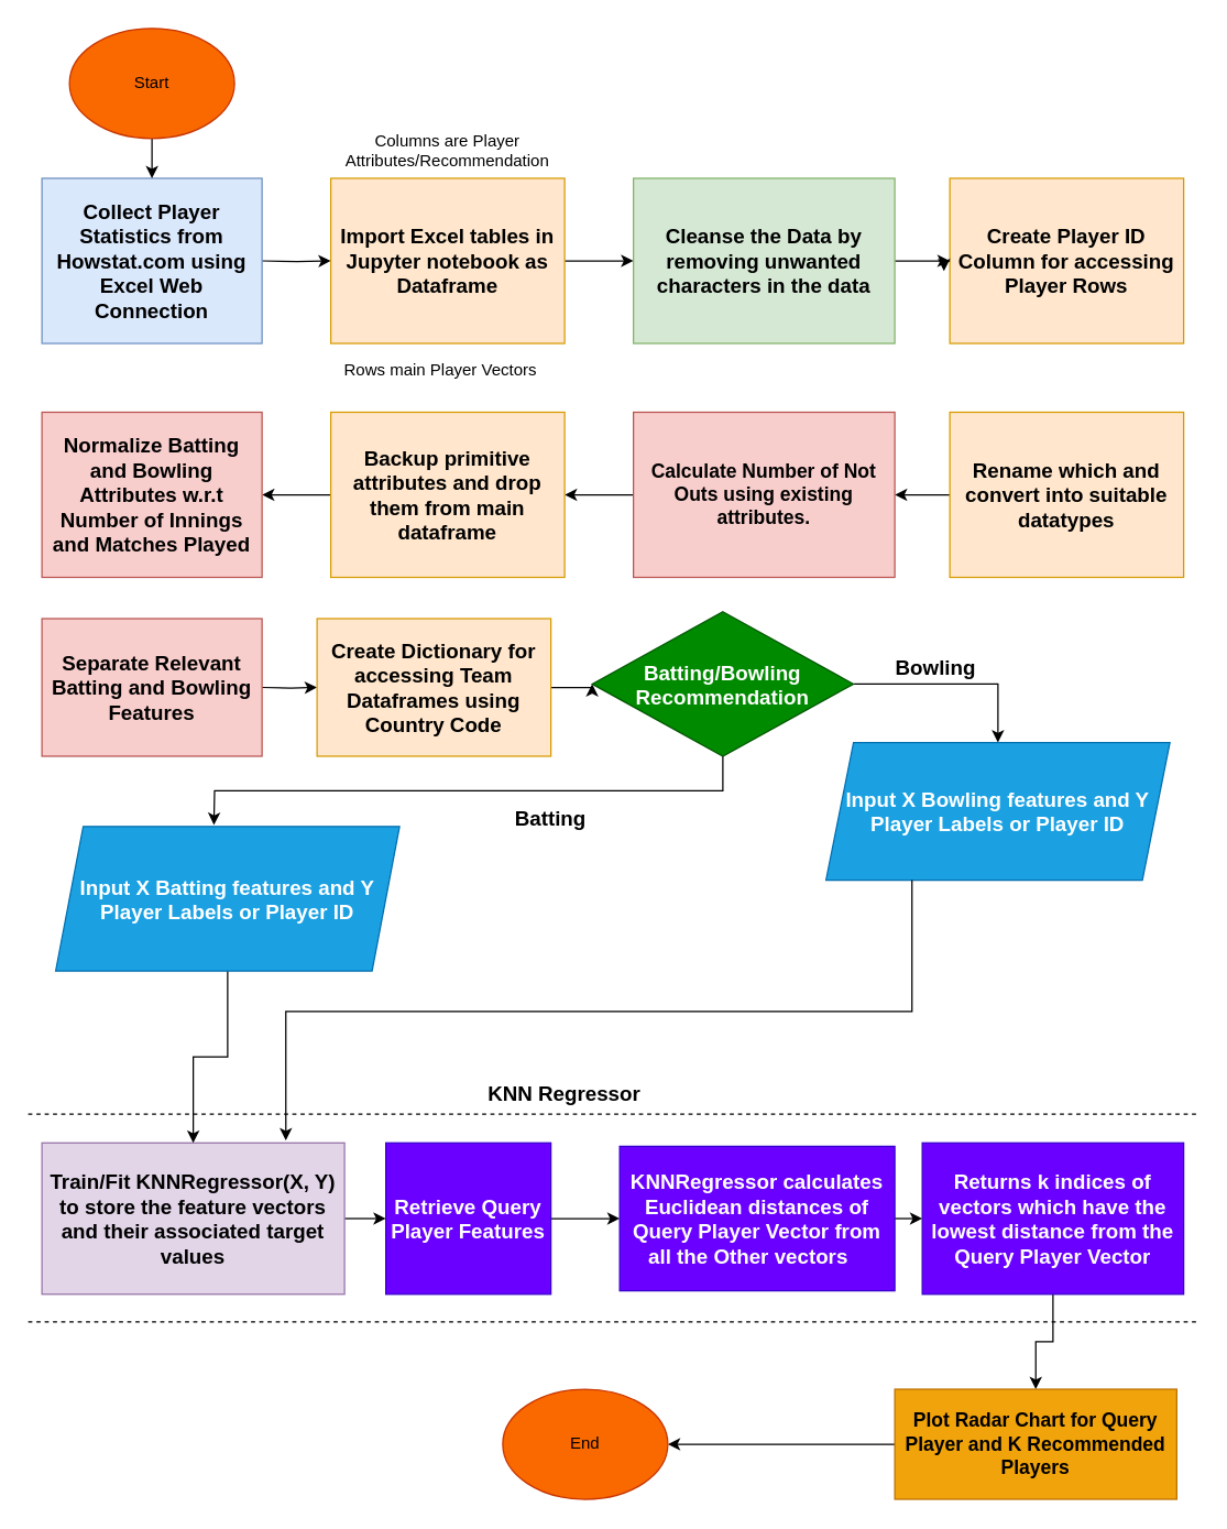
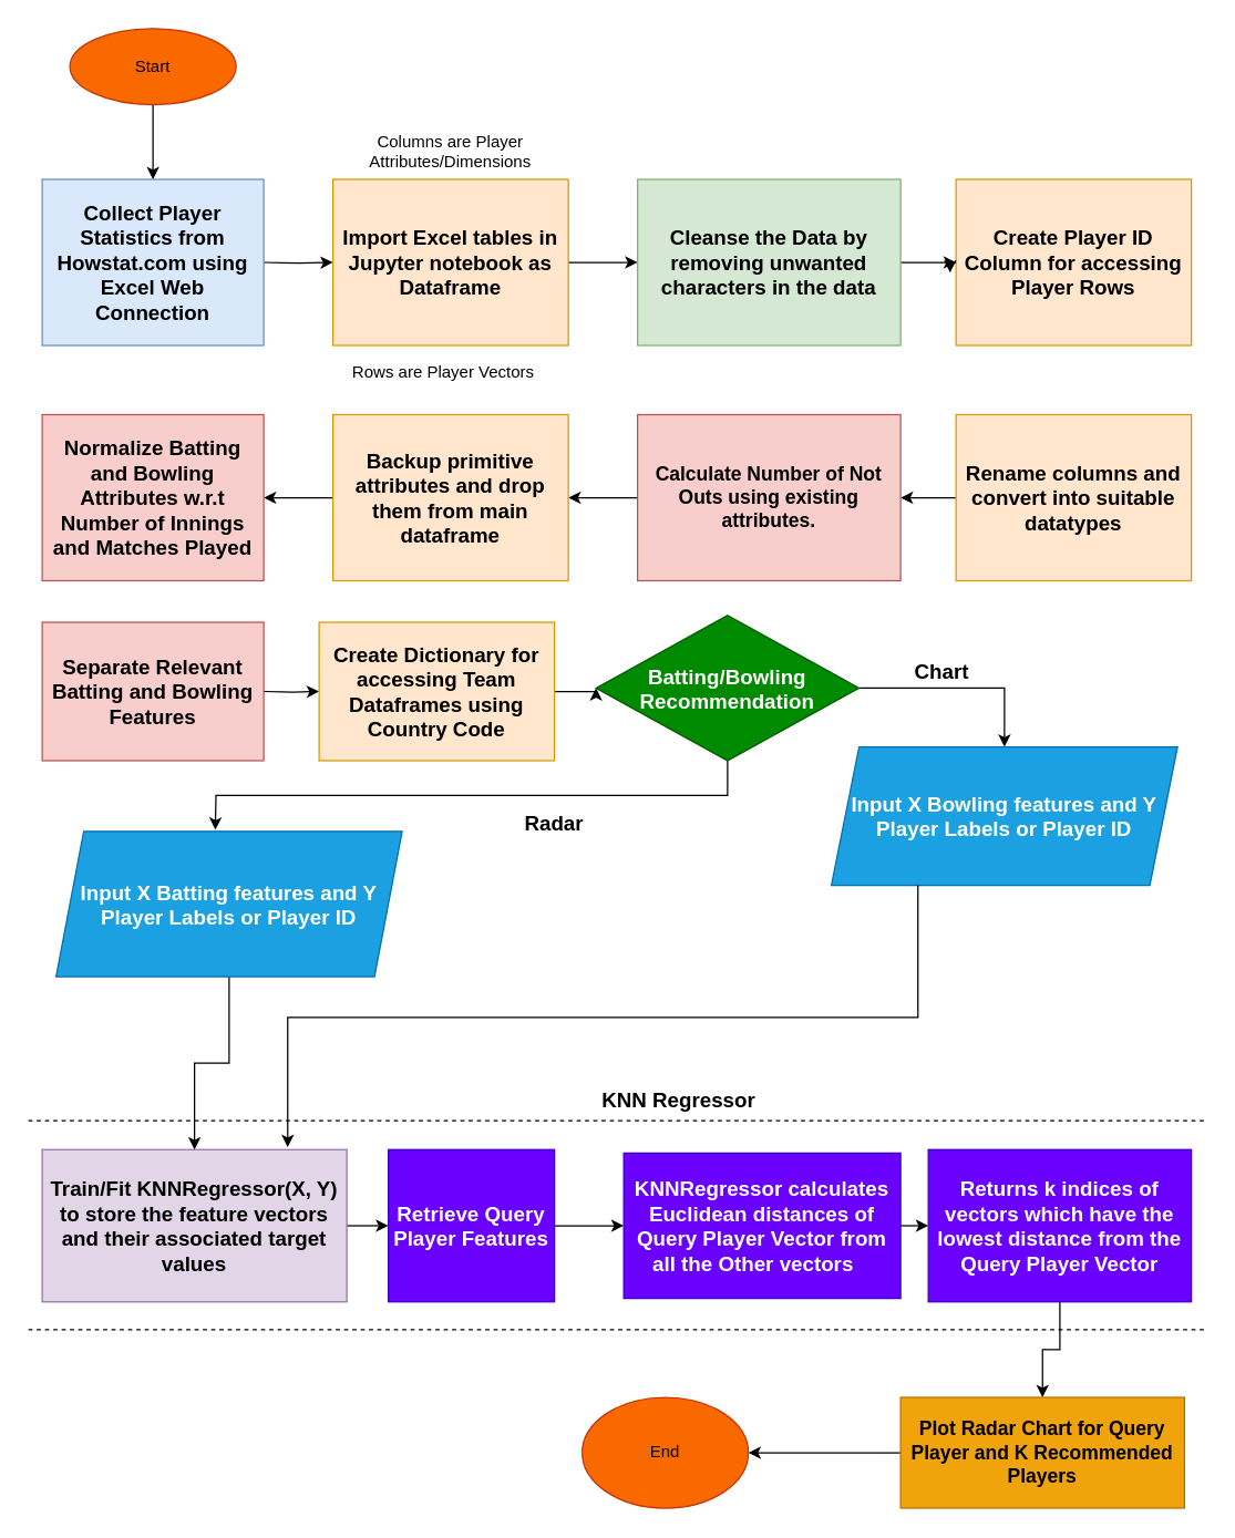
- <mxCell id="47" value="Start" style="ellipse;whiteSpace=wrap;html=1;fillColor=#fa6800;fontColor=#000000;strokeColor=#C73500;" vertex="1" parent="1"><mxGeometry x="50" y="20" width="120" height="80" as="geometry" /></mxCell>
+ <mxCell id="47" value="Start" style="ellipse;whiteSpace=wrap;html=1;fillColor=#fa6800;fontColor=#000000;strokeColor=#C73500;" vertex="1" parent="1"><mxGeometry x="50" y="20" width="120" height="55" as="geometry" /></mxCell>
- <mxCell id="12" value="Columns are Player Attributes/Recommendation" style="text;html=1;strokeColor=none;fillColor=none;align=center;verticalAlign=middle;whiteSpace=wrap;rounded=0;" vertex="1" parent="1"><mxGeometry x="245" y="89" width="160" height="40" as="geometry" /></mxCell>
+ <mxCell id="12" value="Columns are Player Attributes/Dimensions" style="text;html=1;strokeColor=none;fillColor=none;align=center;verticalAlign=middle;whiteSpace=wrap;rounded=0;" vertex="1" parent="1"><mxGeometry x="245" y="89" width="160" height="40" as="geometry" /></mxCell>
- <mxCell id="13" value="Rows main Player Vectors" style="text;html=1;strokeColor=none;fillColor=none;align=center;verticalAlign=middle;whiteSpace=wrap;rounded=0;" vertex="1" parent="1"><mxGeometry x="240" y="249" width="160" height="40" as="geometry" /></mxCell>
+ <mxCell id="13" value="Rows are Player Vectors" style="text;html=1;strokeColor=none;fillColor=none;align=center;verticalAlign=middle;whiteSpace=wrap;rounded=0;" vertex="1" parent="1"><mxGeometry x="240" y="249" width="160" height="40" as="geometry" /></mxCell>
- <mxCell id="10" value="&lt;b&gt;&lt;font style=&quot;font-size: 15px;&quot;&gt;Rename which and convert into suitable datatypes&lt;/font&gt;&lt;/b&gt;" style="rounded=0;whiteSpace=wrap;html=1;fillColor=#ffe6cc;strokeColor=#d79b00;" vertex="1" parent="1"><mxGeometry x="690" y="299" width="170" height="120" as="geometry" /></mxCell>
+ <mxCell id="10" value="&lt;b&gt;&lt;font style=&quot;font-size: 15px;&quot;&gt;Rename columns and convert into suitable datatypes&lt;/font&gt;&lt;/b&gt;" style="rounded=0;whiteSpace=wrap;html=1;fillColor=#ffe6cc;strokeColor=#d79b00;" vertex="1" parent="1"><mxGeometry x="690" y="299" width="170" height="120" as="geometry" /></mxCell>
- <mxCell id="33" value="&lt;b&gt;&lt;font style=&quot;font-size: 15px;&quot;&gt;Bowling&lt;/font&gt;&lt;/b&gt;" style="text;html=1;strokeColor=none;fillColor=none;align=center;verticalAlign=middle;whiteSpace=wrap;rounded=0;" vertex="1" parent="1"><mxGeometry x="650" y="469" width="60" height="30" as="geometry" /></mxCell>
+ <mxCell id="33" value="&lt;b&gt;&lt;font style=&quot;font-size: 15px;&quot;&gt;Chart&lt;/font&gt;&lt;/b&gt;" style="text;html=1;strokeColor=none;fillColor=none;align=center;verticalAlign=middle;whiteSpace=wrap;rounded=0;" vertex="1" parent="1"><mxGeometry x="650" y="469" width="60" height="30" as="geometry" /></mxCell>
- <mxCell id="32" value="&lt;b&gt;&lt;font style=&quot;font-size: 15px;&quot;&gt;Batting&lt;/font&gt;&lt;/b&gt;" style="text;html=1;strokeColor=none;fillColor=none;align=center;verticalAlign=middle;whiteSpace=wrap;rounded=0;" vertex="1" parent="1"><mxGeometry x="370" y="579" width="60" height="30" as="geometry" /></mxCell>
+ <mxCell id="32" value="&lt;b&gt;&lt;font style=&quot;font-size: 15px;&quot;&gt;Radar&lt;/font&gt;&lt;/b&gt;" style="text;html=1;strokeColor=none;fillColor=none;align=center;verticalAlign=middle;whiteSpace=wrap;rounded=0;" vertex="1" parent="1"><mxGeometry x="370" y="579" width="60" height="30" as="geometry" /></mxCell>
- <mxCell id="41" value="&lt;b&gt;&lt;font style=&quot;font-size: 15px;&quot;&gt;KNN Regressor&lt;/font&gt;&lt;/b&gt;" style="text;html=1;strokeColor=none;fillColor=none;align=center;verticalAlign=middle;whiteSpace=wrap;rounded=0;" vertex="1" parent="1"><mxGeometry x="255" y="779" width="310" height="30" as="geometry" /></mxCell>
+ <mxCell id="41" value="&lt;b&gt;&lt;font style=&quot;font-size: 15px;&quot;&gt;KNN Regressor&lt;/font&gt;&lt;/b&gt;" style="text;html=1;strokeColor=none;fillColor=none;align=center;verticalAlign=middle;whiteSpace=wrap;rounded=0;" vertex="1" parent="1"><mxGeometry x="335" y="779" width="310" height="30" as="geometry" /></mxCell>
- <mxCell id="45" value="End" style="ellipse;whiteSpace=wrap;html=1;fillColor=#fa6800;fontColor=#000000;strokeColor=#C73500;" vertex="1" parent="1"><mxGeometry x="365" y="1009" width="120" height="80" as="geometry" /></mxCell>
+ <mxCell id="45" value="End" style="ellipse;whiteSpace=wrap;html=1;fillColor=#fa6800;fontColor=#000000;strokeColor=#C73500;" vertex="1" parent="1"><mxGeometry x="420" y="1009" width="120" height="80" as="geometry" /></mxCell>
